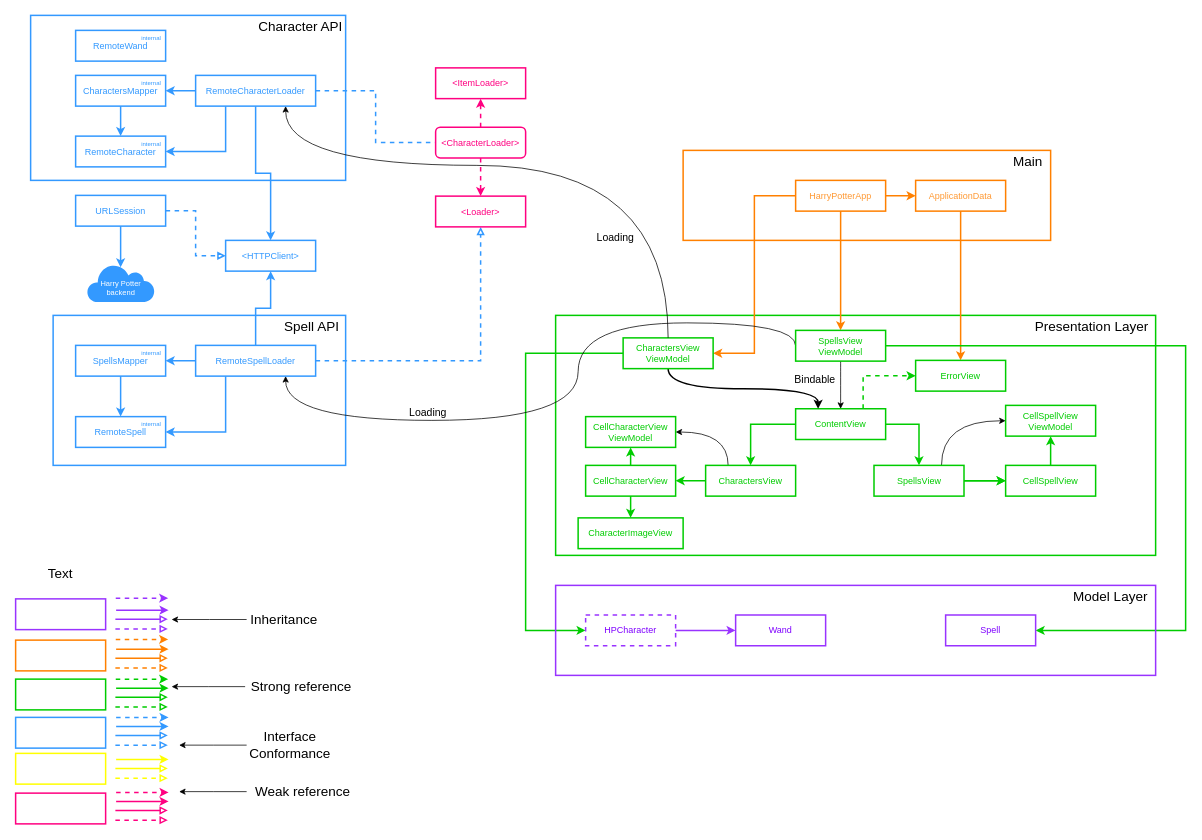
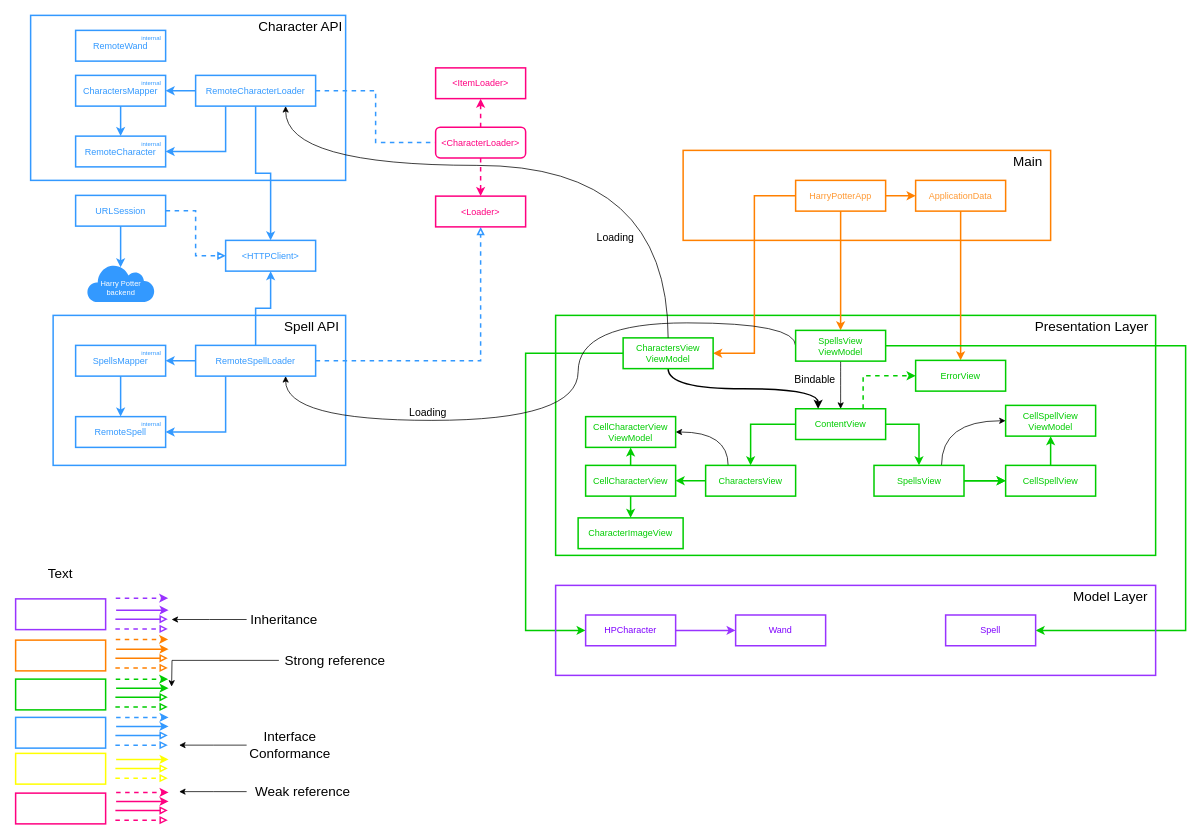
- <mxCell id="117" value="HPCharacter" style="rounded=0;whiteSpace=wrap;html=1;strokeColor=#9933FF;fillColor=none;strokeWidth=2;labelBackgroundColor=default;fontColor=#7F00FF;dashed=1;" parent="1" vertex="1"><mxGeometry x="780" y="819.5" width="120" height="41" as="geometry" /></mxCell>
+ <mxCell id="117" value="HPCharacter" style="rounded=0;whiteSpace=wrap;html=1;strokeColor=#9933FF;fillColor=none;strokeWidth=2;labelBackgroundColor=default;fontColor=#7F00FF;" parent="1" vertex="1"><mxGeometry x="780" y="819.5" width="120" height="41" as="geometry" /></mxCell>
- <mxCell id="32" value="Strong reference" style="text;html=1;align=center;verticalAlign=middle;whiteSpace=wrap;rounded=0;fontSize=18;" parent="1" vertex="1"><mxGeometry x="326" y="900" width="150" height="30" as="geometry" /></mxCell>
+ <mxCell id="32" value="Strong reference" style="text;html=1;align=center;verticalAlign=middle;whiteSpace=wrap;rounded=0;fontSize=18;" parent="1" vertex="1"><mxGeometry x="371" y="865" width="150" height="30" as="geometry" /></mxCell>
